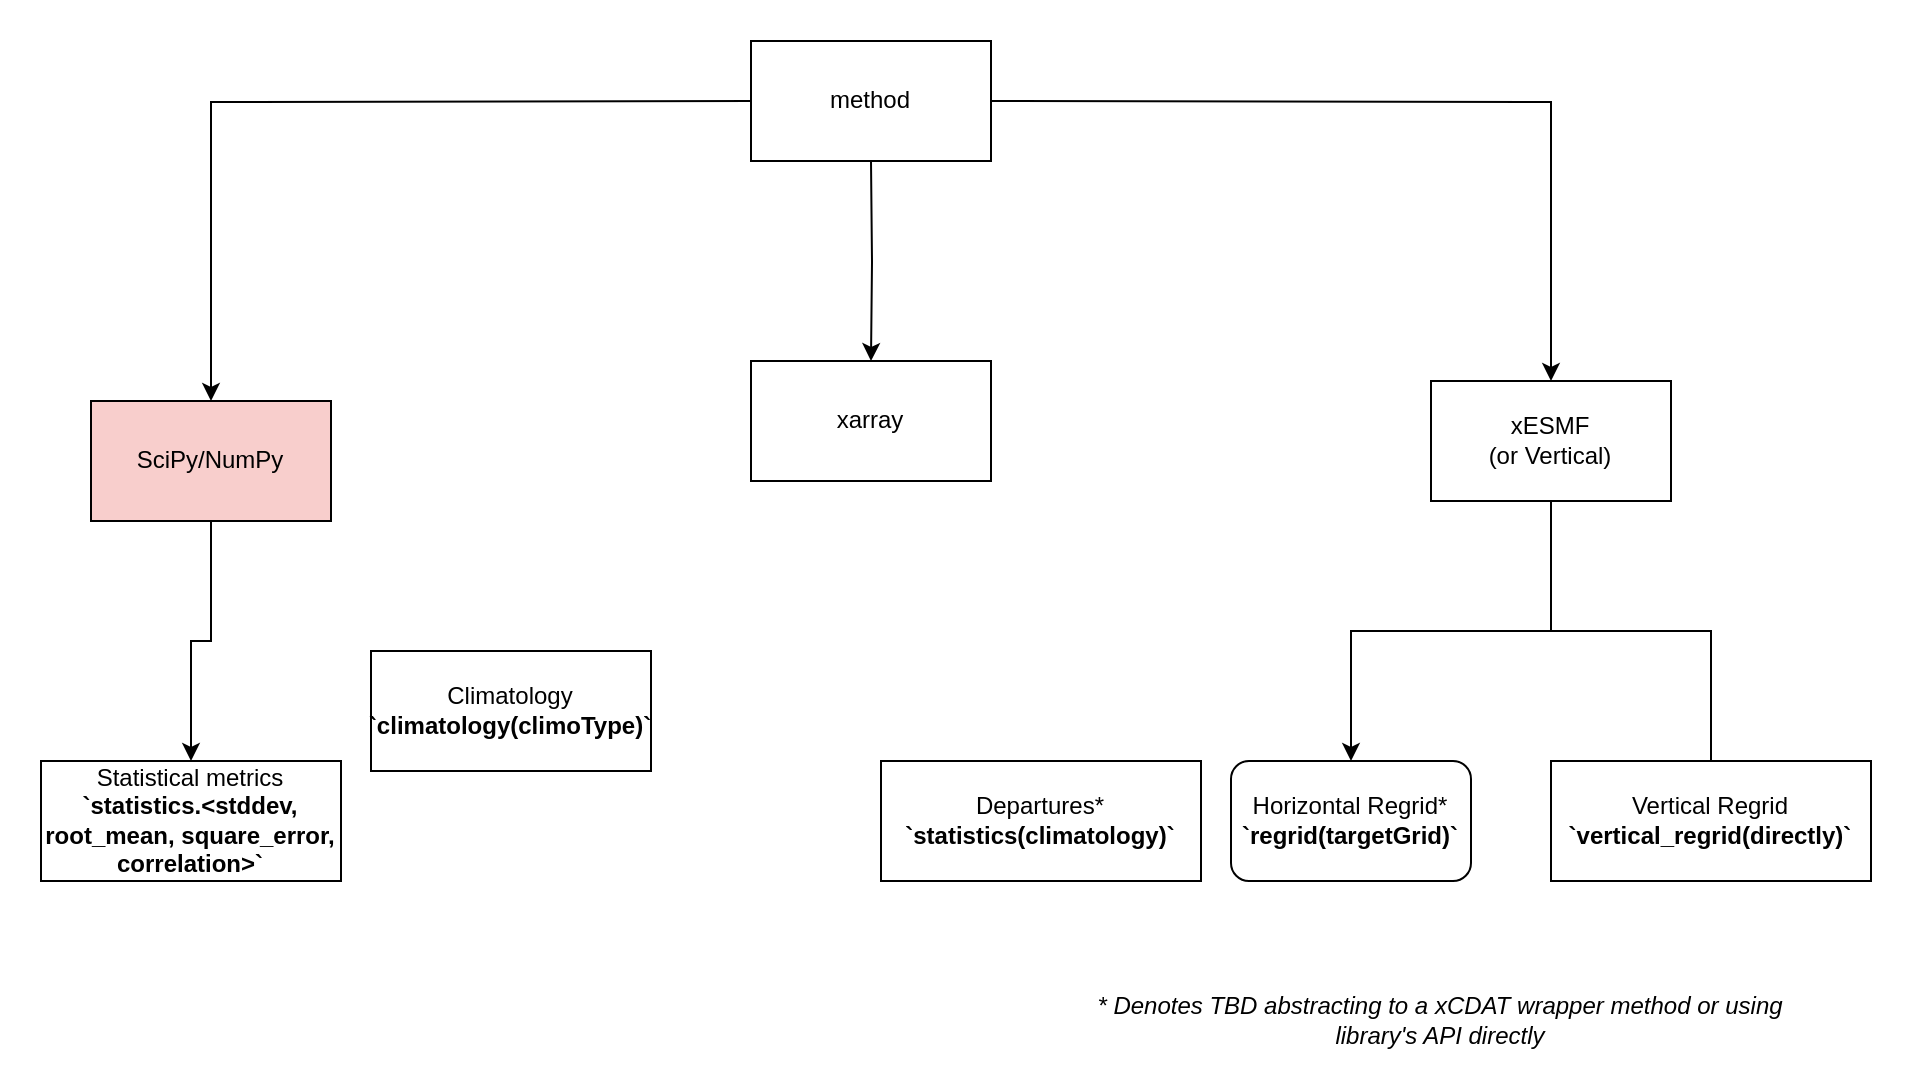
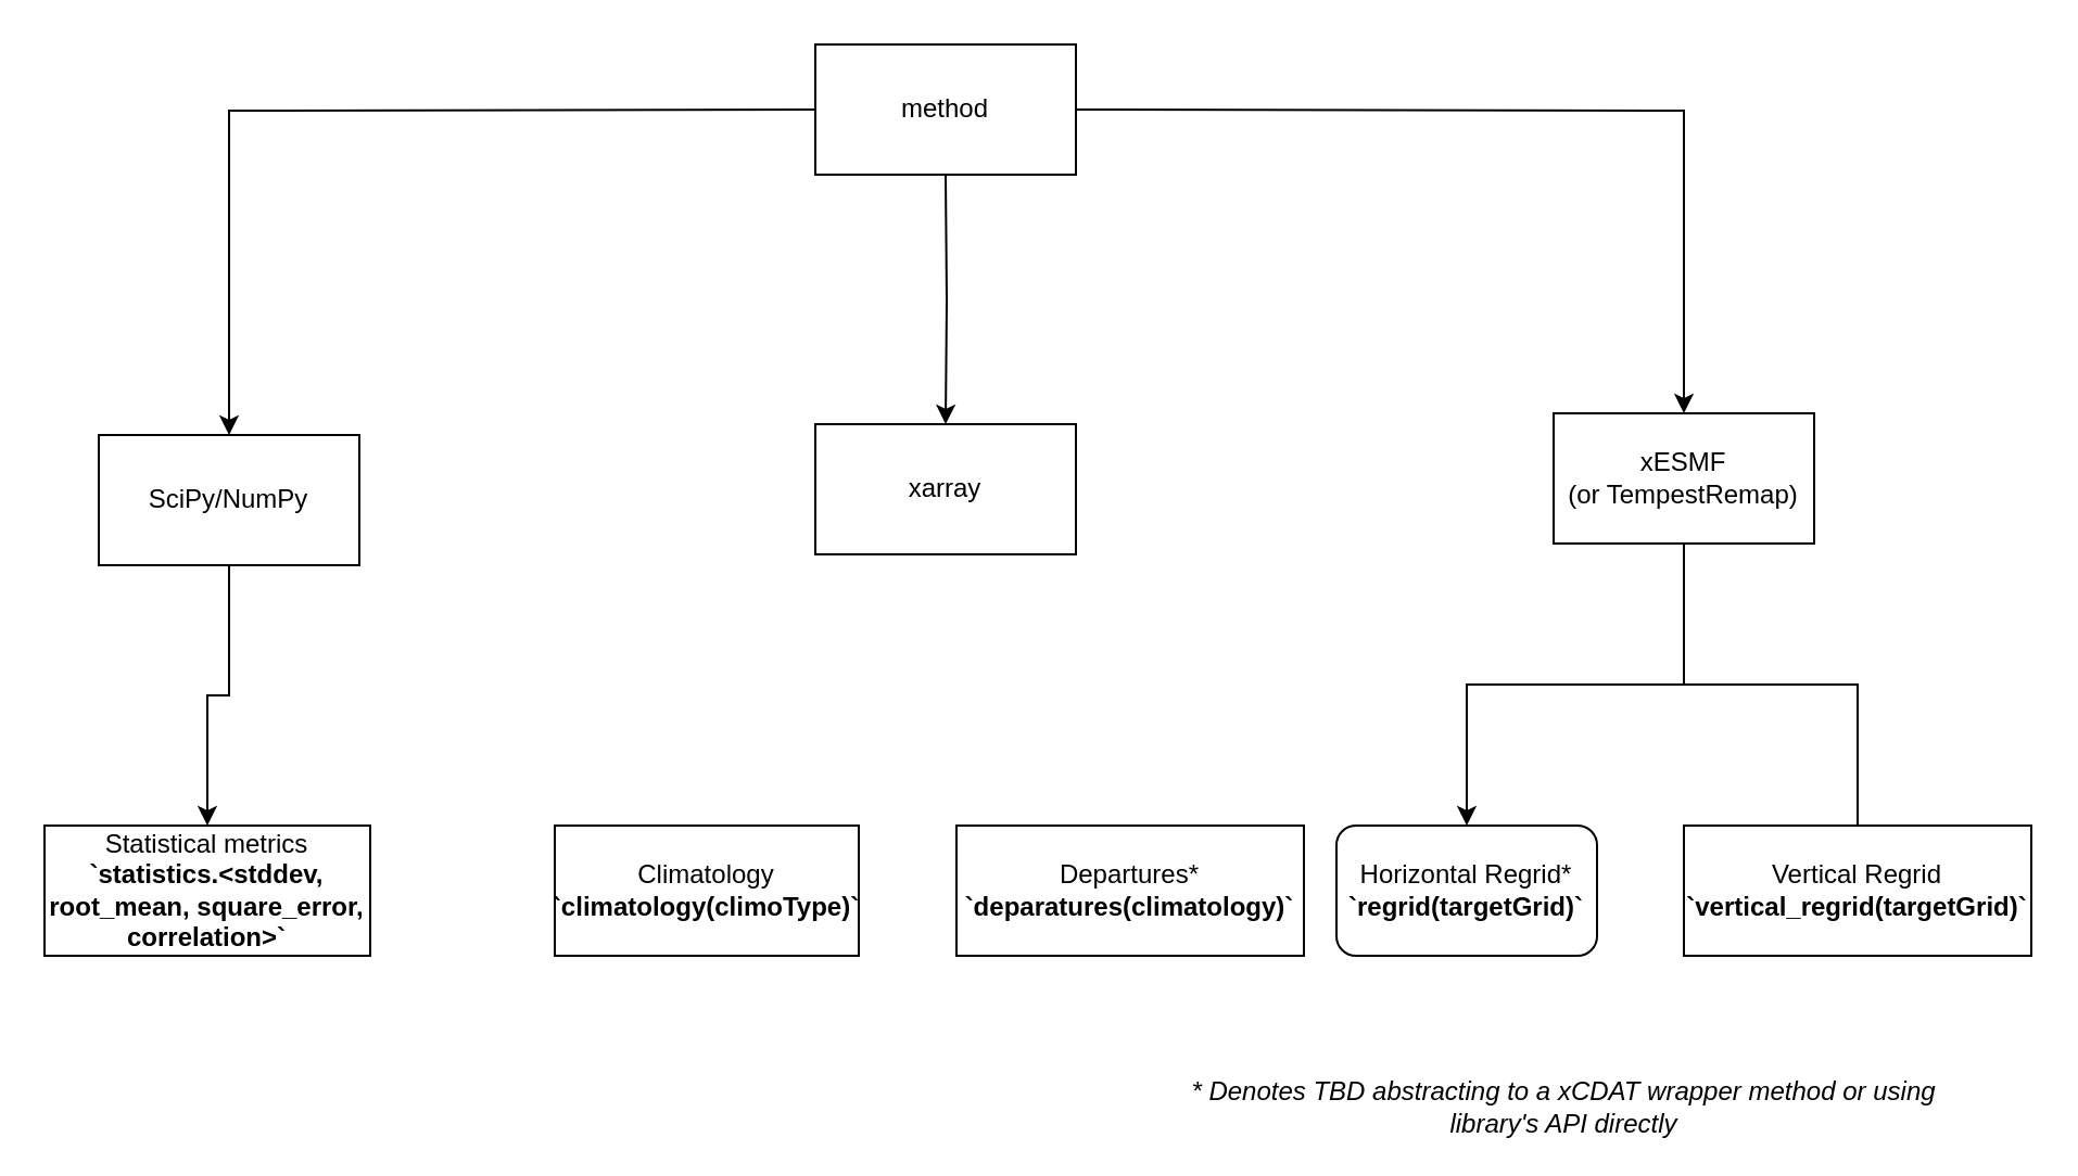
- <mxCell id="6" value="xarray" style="rounded=0;whiteSpace=wrap;html=1;" vertex="1" parent="1"><mxGeometry x="375" y="180" width="120" height="60" as="geometry" /></mxCell>
+ <mxCell id="6" value="xarray" style="rounded=0;whiteSpace=wrap;html=1;" vertex="1" parent="1"><mxGeometry x="375" y="195" width="120" height="60" as="geometry" /></mxCell>
- <mxCell id="9" value="xESMF &lt;br&gt;(or Vertical)" style="rounded=0;whiteSpace=wrap;html=1;" vertex="1" parent="1"><mxGeometry x="715" y="190" width="120" height="60" as="geometry" /></mxCell>
+ <mxCell id="9" value="xESMF &lt;br&gt;(or TempestRemap)" style="rounded=0;whiteSpace=wrap;html=1;" vertex="1" parent="1"><mxGeometry x="715" y="190" width="120" height="60" as="geometry" /></mxCell>
- <mxCell id="12" value="SciPy/NumPy" style="rounded=0;whiteSpace=wrap;html=1;fillColor=#f8cecc;" vertex="1" parent="1"><mxGeometry x="45" y="200" width="120" height="60" as="geometry" /></mxCell>
+ <mxCell id="12" value="SciPy/NumPy" style="rounded=0;whiteSpace=wrap;html=1;" vertex="1" parent="1"><mxGeometry x="45" y="200" width="120" height="60" as="geometry" /></mxCell>
- <mxCell id="13" value="Climatology&lt;br&gt;&lt;b&gt;`climatology(climoType)`&lt;/b&gt;" style="rounded=0;whiteSpace=wrap;html=1;" vertex="1" parent="1"><mxGeometry x="185" y="325" width="140" height="60" as="geometry" /></mxCell>
+ <mxCell id="13" value="Climatology&lt;br&gt;&lt;b&gt;`climatology(climoType)`&lt;/b&gt;" style="rounded=0;whiteSpace=wrap;html=1;" vertex="1" parent="1"><mxGeometry x="255" y="380" width="140" height="60" as="geometry" /></mxCell>
- <mxCell id="15" value="Departures*&lt;br&gt;&lt;b&gt;`statistics(climatology)`&lt;/b&gt;" style="rounded=0;whiteSpace=wrap;html=1;" vertex="1" parent="1"><mxGeometry x="440" y="380" width="160" height="60" as="geometry" /></mxCell>
+ <mxCell id="15" value="Departures*&lt;br&gt;&lt;b&gt;`deparatures(climatology)`&lt;/b&gt;" style="rounded=0;whiteSpace=wrap;html=1;" vertex="1" parent="1"><mxGeometry x="440" y="380" width="160" height="60" as="geometry" /></mxCell>
- <mxCell id="16" value="Vertical Regrid&lt;br&gt;&lt;b&gt;`vertical_regrid(directly)`&lt;/b&gt;" style="rounded=0;whiteSpace=wrap;html=1;" vertex="1" parent="1"><mxGeometry x="775" y="380" width="160" height="60" as="geometry" /></mxCell>
+ <mxCell id="16" value="Vertical Regrid&lt;br&gt;&lt;b&gt;`vertical_regrid(targetGrid)`&lt;/b&gt;" style="rounded=0;whiteSpace=wrap;html=1;" vertex="1" parent="1"><mxGeometry x="775" y="380" width="160" height="60" as="geometry" /></mxCell>
